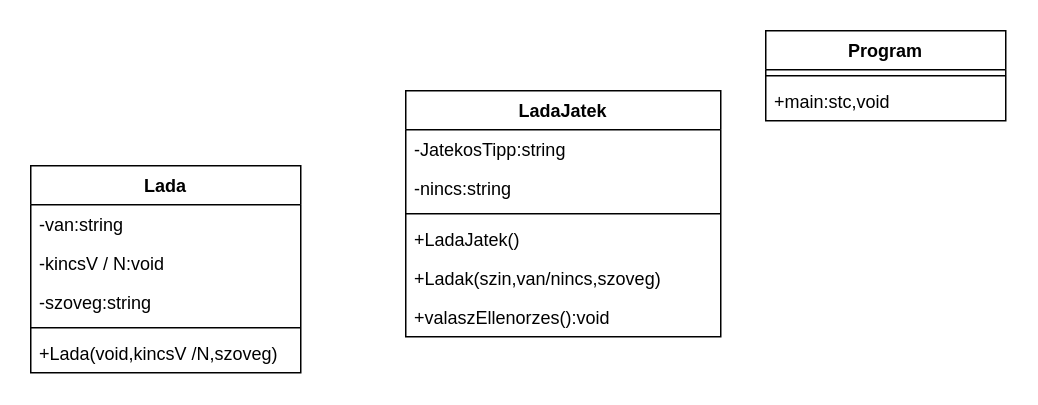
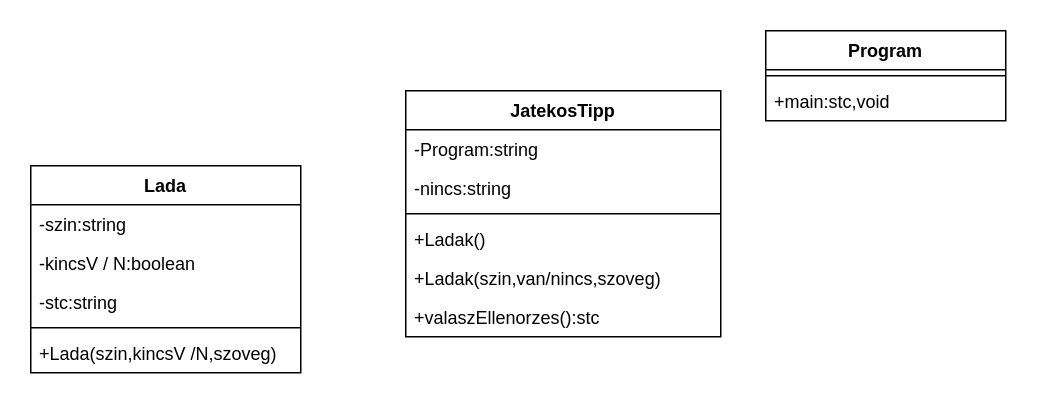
- <mxCell id="2" value="LadaJatek" style="swimlane;fontStyle=1;align=center;verticalAlign=top;childLayout=stackLayout;horizontal=1;startSize=26;horizontalStack=0;resizeParent=1;resizeParentMax=0;resizeLast=0;collapsible=1;marginBottom=0;whiteSpace=wrap;html=1;" vertex="1" parent="1"><mxGeometry x="270" y="60" width="210" height="164" as="geometry" /></mxCell>
+ <mxCell id="2" value="JatekosTipp" style="swimlane;fontStyle=1;align=center;verticalAlign=top;childLayout=stackLayout;horizontal=1;startSize=26;horizontalStack=0;resizeParent=1;resizeParentMax=0;resizeLast=0;collapsible=1;marginBottom=0;whiteSpace=wrap;html=1;" vertex="1" parent="1"><mxGeometry x="270" y="60" width="210" height="164" as="geometry" /></mxCell>
- <mxCell id="3" value="-JatekosTipp:string" style="text;strokeColor=none;fillColor=none;align=left;verticalAlign=top;spacingLeft=4;spacingRight=4;overflow=hidden;rotatable=0;points=[[0,0.5],[1,0.5]];portConstraint=eastwest;whiteSpace=wrap;html=1;" vertex="1" parent="2"><mxGeometry y="26" width="210" height="26" as="geometry" /></mxCell>
+ <mxCell id="3" value="-Program:string" style="text;strokeColor=none;fillColor=none;align=left;verticalAlign=top;spacingLeft=4;spacingRight=4;overflow=hidden;rotatable=0;points=[[0,0.5],[1,0.5]];portConstraint=eastwest;whiteSpace=wrap;html=1;" vertex="1" parent="2"><mxGeometry y="26" width="210" height="26" as="geometry" /></mxCell>
- <mxCell id="13" value="-van:string" style="text;strokeColor=none;fillColor=none;align=left;verticalAlign=top;spacingLeft=4;spacingRight=4;overflow=hidden;rotatable=0;points=[[0,0.5],[1,0.5]];portConstraint=eastwest;whiteSpace=wrap;html=1;" vertex="1" parent="12"><mxGeometry y="26" width="180" height="26" as="geometry" /></mxCell>
+ <mxCell id="13" value="-szin:string" style="text;strokeColor=none;fillColor=none;align=left;verticalAlign=top;spacingLeft=4;spacingRight=4;overflow=hidden;rotatable=0;points=[[0,0.5],[1,0.5]];portConstraint=eastwest;whiteSpace=wrap;html=1;" vertex="1" parent="12"><mxGeometry y="26" width="180" height="26" as="geometry" /></mxCell>
- <mxCell id="6" value="+LadaJatek()" style="text;strokeColor=none;fillColor=none;align=left;verticalAlign=top;spacingLeft=4;spacingRight=4;overflow=hidden;rotatable=0;points=[[0,0.5],[1,0.5]];portConstraint=eastwest;whiteSpace=wrap;html=1;" vertex="1" parent="2"><mxGeometry y="86" width="210" height="26" as="geometry" /></mxCell>
+ <mxCell id="6" value="+Ladak()" style="text;strokeColor=none;fillColor=none;align=left;verticalAlign=top;spacingLeft=4;spacingRight=4;overflow=hidden;rotatable=0;points=[[0,0.5],[1,0.5]];portConstraint=eastwest;whiteSpace=wrap;html=1;" vertex="1" parent="2"><mxGeometry y="86" width="210" height="26" as="geometry" /></mxCell>
- <mxCell id="14" value="-kincsV / N:void" style="text;strokeColor=none;fillColor=none;align=left;verticalAlign=top;spacingLeft=4;spacingRight=4;overflow=hidden;rotatable=0;points=[[0,0.5],[1,0.5]];portConstraint=eastwest;whiteSpace=wrap;html=1;" vertex="1" parent="12"><mxGeometry y="52" width="180" height="26" as="geometry" /></mxCell>
+ <mxCell id="14" value="-kincsV / N:boolean" style="text;strokeColor=none;fillColor=none;align=left;verticalAlign=top;spacingLeft=4;spacingRight=4;overflow=hidden;rotatable=0;points=[[0,0.5],[1,0.5]];portConstraint=eastwest;whiteSpace=wrap;html=1;" vertex="1" parent="12"><mxGeometry y="52" width="180" height="26" as="geometry" /></mxCell>
- <mxCell id="15" value="-szoveg:string" style="text;strokeColor=none;fillColor=none;align=left;verticalAlign=top;spacingLeft=4;spacingRight=4;overflow=hidden;rotatable=0;points=[[0,0.5],[1,0.5]];portConstraint=eastwest;whiteSpace=wrap;html=1;" vertex="1" parent="12"><mxGeometry y="78" width="180" height="26" as="geometry" /></mxCell>
+ <mxCell id="15" value="-stc:string" style="text;strokeColor=none;fillColor=none;align=left;verticalAlign=top;spacingLeft=4;spacingRight=4;overflow=hidden;rotatable=0;points=[[0,0.5],[1,0.5]];portConstraint=eastwest;whiteSpace=wrap;html=1;" vertex="1" parent="12"><mxGeometry y="78" width="180" height="26" as="geometry" /></mxCell>
- <mxCell id="8" value="+valaszEllenorzes():void" style="text;strokeColor=none;fillColor=none;align=left;verticalAlign=top;spacingLeft=4;spacingRight=4;overflow=hidden;rotatable=0;points=[[0,0.5],[1,0.5]];portConstraint=eastwest;whiteSpace=wrap;html=1;" vertex="1" parent="2"><mxGeometry y="138" width="210" height="26" as="geometry" /></mxCell>
+ <mxCell id="8" value="+valaszEllenorzes():stc" style="text;strokeColor=none;fillColor=none;align=left;verticalAlign=top;spacingLeft=4;spacingRight=4;overflow=hidden;rotatable=0;points=[[0,0.5],[1,0.5]];portConstraint=eastwest;whiteSpace=wrap;html=1;" vertex="1" parent="2"><mxGeometry y="138" width="210" height="26" as="geometry" /></mxCell>
- <mxCell id="17" value="+Lada(void,kincsV /N,szoveg)" style="text;strokeColor=none;fillColor=none;align=left;verticalAlign=top;spacingLeft=4;spacingRight=4;overflow=hidden;rotatable=0;points=[[0,0.5],[1,0.5]];portConstraint=eastwest;whiteSpace=wrap;html=1;" vertex="1" parent="12"><mxGeometry y="112" width="180" height="26" as="geometry" /></mxCell>
+ <mxCell id="17" value="+Lada(szin,kincsV /N,szoveg)" style="text;strokeColor=none;fillColor=none;align=left;verticalAlign=top;spacingLeft=4;spacingRight=4;overflow=hidden;rotatable=0;points=[[0,0.5],[1,0.5]];portConstraint=eastwest;whiteSpace=wrap;html=1;" vertex="1" parent="12"><mxGeometry y="112" width="180" height="26" as="geometry" /></mxCell>
